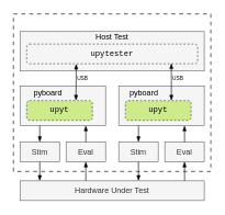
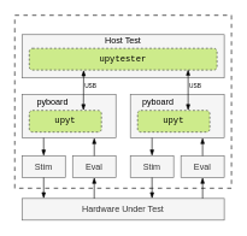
- <mxCell id="6" value="upytester" style="rounded=1;whiteSpace=wrap;html=1;dashed=1;fontFamily=Courier New;fillColor=#f5f5f5;strokeColor=#36393d;" vertex="1" parent="1"><mxGeometry x="40" y="66" width="260" height="30" as="geometry" /></mxCell>
+ <mxCell id="6" value="upytester" style="rounded=1;whiteSpace=wrap;html=1;dashed=1;fontFamily=Courier New;fillColor=#cdeb8b;strokeColor=#36393d;" vertex="1" parent="1"><mxGeometry x="40" y="66" width="260" height="30" as="geometry" /></mxCell>
